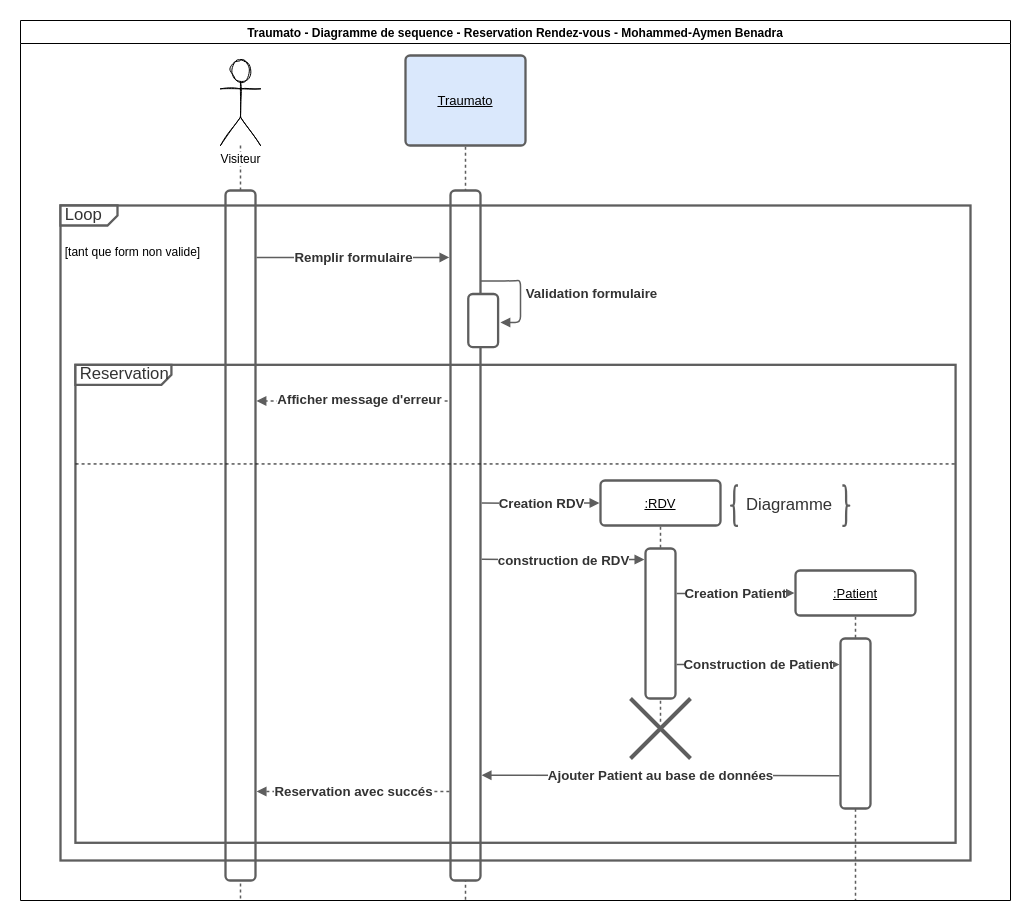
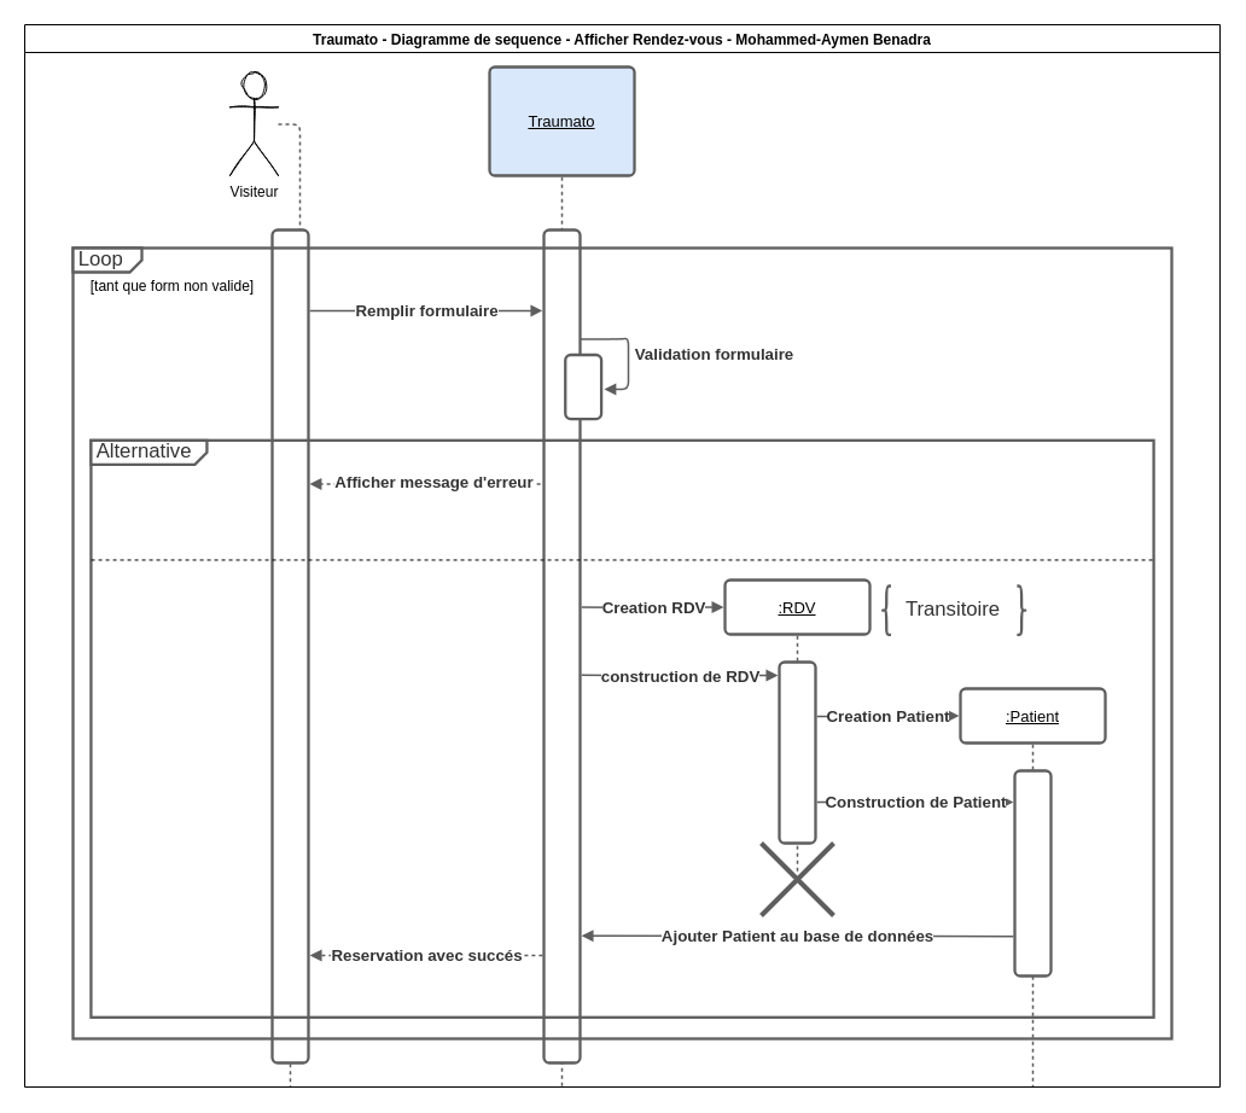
- <mxCell id="42" value="Traumato - Diagramme de sequence - Reservation Rendez-vous - Mohammed-Aymen Benadra" style="swimlane;" vertex="1" parent="1"><mxGeometry x="20" y="20" width="990" height="880" as="geometry" /></mxCell>
+ <mxCell id="42" value="Traumato - Diagramme de sequence - Afficher Rendez-vous - Mohammed-Aymen Benadra" style="swimlane;" vertex="1" parent="1"><mxGeometry x="20" y="20" width="990" height="880" as="geometry" /></mxCell>
- <mxCell id="41" value="Visiteur" style="shape=umlActor;verticalLabelPosition=bottom;verticalAlign=top;html=1;outlineConnect=0;sketch=1;shadow=0;gradientColor=none;fillColor=default;noLabel=0;labelPadding=0;container=0;align=center;labelBackgroundColor=default;labelBorderColor=none;" parent="1" vertex="1"><mxGeometry x="220" y="60" width="40" height="85" as="geometry" /></mxCell>
+ <mxCell id="41" value="Visiteur" style="shape=umlActor;verticalLabelPosition=bottom;verticalAlign=top;html=1;outlineConnect=0;sketch=1;shadow=0;gradientColor=none;fillColor=default;noLabel=0;labelPadding=0;container=0;align=center;labelBackgroundColor=default;labelBorderColor=none;" parent="1" vertex="1"><mxGeometry x="190" y="60" width="40" height="85" as="geometry" /></mxCell>
- <mxCell id="35" value="[tant que form non valide]" style="text;html=1;strokeColor=none;fillColor=none;align=center;verticalAlign=middle;whiteSpace=wrap;rounded=0;" parent="32" vertex="1"><mxGeometry y="29.505" width="145" height="35.405" as="geometry" /></mxCell>
+ <mxCell id="35" value="[tant que form non valide]" style="text;html=1;strokeColor=none;fillColor=none;align=center;verticalAlign=middle;whiteSpace=wrap;rounded=0;" parent="32" vertex="1"><mxGeometry x="10" y="14.505" width="145" height="35.405" as="geometry" /></mxCell>
- <mxCell id="33" value="&amp;nbsp;Reservation" style="html=1;blockSpacing=1;whiteSpace=wrap;shape=mxgraph.sysml.package2;xSize=90;overflow=fill;fontSize=16.7;fontColor=#333333;align=left;spacing=0;strokeColor=#5e5e5e;strokeOpacity=100;rounded=1;absoluteArcSize=1;arcSize=9;strokeWidth=2.3;labelX=96.33;" parent="32" vertex="1"><mxGeometry x="14.918" y="159.324" width="880.164" height="477.973" as="geometry" /></mxCell>
+ <mxCell id="33" value="&amp;nbsp;Alternative" style="html=1;blockSpacing=1;whiteSpace=wrap;shape=mxgraph.sysml.package2;xSize=90;overflow=fill;fontSize=16.7;fontColor=#333333;align=left;spacing=0;strokeColor=#5e5e5e;strokeOpacity=100;rounded=1;absoluteArcSize=1;arcSize=9;strokeWidth=2.3;labelX=96.33;" parent="32" vertex="1"><mxGeometry x="14.918" y="159.324" width="880.164" height="477.973" as="geometry" /></mxCell>
- <mxCell id="40" value="Diagramme" style="strokeColor=none;fillColor=none;fontColor=#333333;whiteSpace=wrap;fontSize=16.7;spacing=0;strokeOpacity=100;rounded=1;absoluteArcSize=1;arcSize=9;strokeWidth=2.3;" parent="37" vertex="1"><mxGeometry x="7.459" width="104.423" height="40.41" as="geometry" /></mxCell>
+ <mxCell id="40" value="Transitoire" style="strokeColor=none;fillColor=none;fontColor=#333333;whiteSpace=wrap;fontSize=16.7;spacing=0;strokeOpacity=100;rounded=1;absoluteArcSize=1;arcSize=9;strokeWidth=2.3;" parent="37" vertex="1"><mxGeometry x="7.459" width="104.423" height="40.41" as="geometry" /></mxCell>
